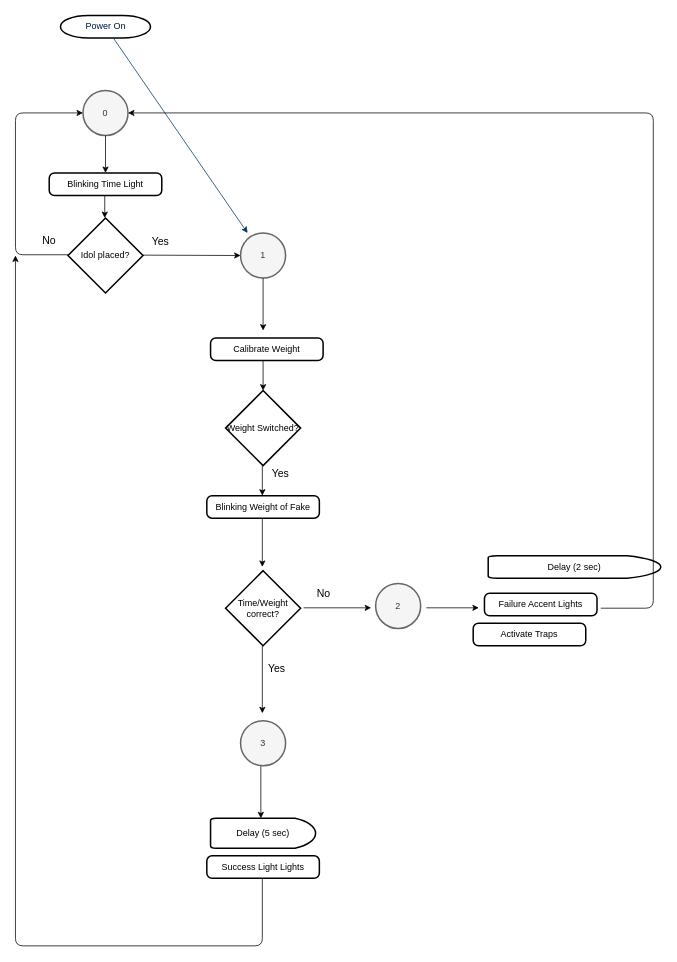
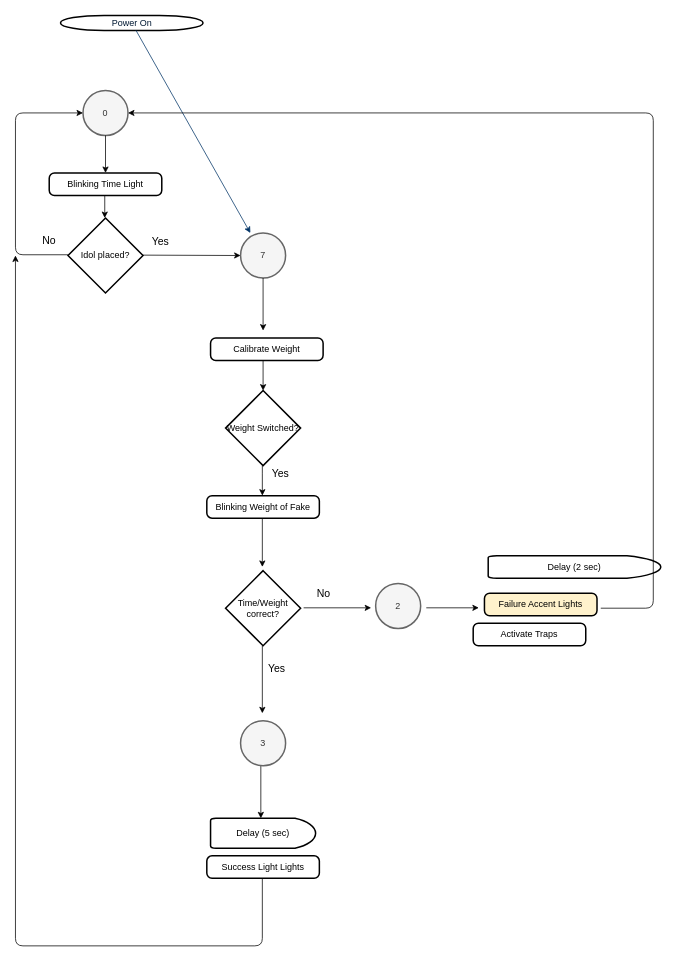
- <mxCell id="2" value="Power On" style="shape=mxgraph.flowchart.terminator;fillColor=#FFFFFF;strokeColor=#000000;strokeWidth=2;gradientColor=none;gradientDirection=north;fontColor=#001933;fontStyle=0;html=1;" parent="1" vertex="1"><mxGeometry x="80" y="20" width="120" height="30" as="geometry" /></mxCell>
+ <mxCell id="2" value="Power On" style="shape=mxgraph.flowchart.terminator;fillColor=#FFFFFF;strokeColor=#000000;strokeWidth=2;gradientColor=none;gradientDirection=north;fontColor=#001933;fontStyle=0;html=1;" parent="1" vertex="1"><mxGeometry x="80" y="20" width="190" height="20" as="geometry" /></mxCell>
- <mxCell id="8" value="1" style="strokeWidth=2;html=1;shape=mxgraph.flowchart.start_2;whiteSpace=wrap;fillColor=#f5f5f5;strokeColor=#666666;fontColor=#333333;" vertex="1" parent="1"><mxGeometry x="320" y="310" width="60" height="60" as="geometry" /></mxCell>
+ <mxCell id="8" value="7" style="strokeWidth=2;html=1;shape=mxgraph.flowchart.start_2;whiteSpace=wrap;fillColor=#f5f5f5;strokeColor=#666666;fontColor=#333333;" vertex="1" parent="1"><mxGeometry x="320" y="310" width="60" height="60" as="geometry" /></mxCell>
- <mxCell id="27" value="Failure Accent Lights" style="rounded=1;whiteSpace=wrap;html=1;absoluteArcSize=1;arcSize=14;strokeWidth=2;" vertex="1" parent="1"><mxGeometry x="645" y="790" width="150" height="30" as="geometry" /></mxCell>
+ <mxCell id="27" value="Failure Accent Lights" style="rounded=1;whiteSpace=wrap;html=1;absoluteArcSize=1;arcSize=14;strokeWidth=2;fillColor=#fff2cc;" vertex="1" parent="1"><mxGeometry x="645" y="790" width="150" height="30" as="geometry" /></mxCell>
